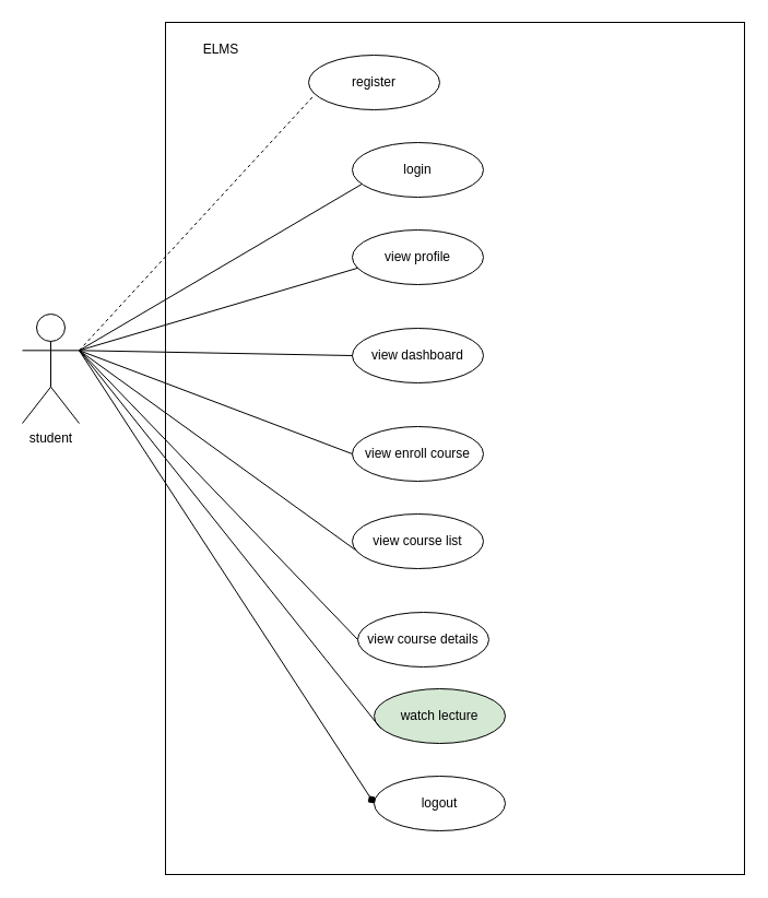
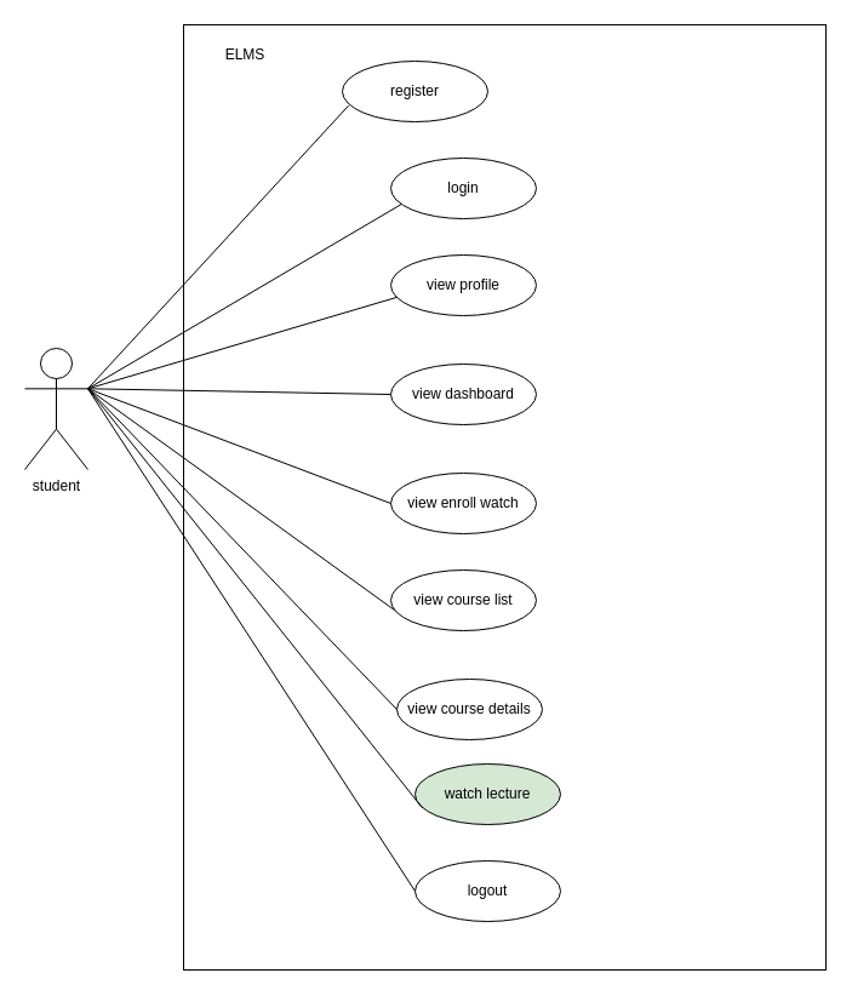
- <mxCell id="13" value="" style="endArrow=none;html=1;rounded=0;exitX=1;exitY=0.333;exitDx=0;exitDy=0;exitPerimeter=0;entryX=0.043;entryY=0.732;entryDx=0;entryDy=0;entryPerimeter=0;dashed=1;" edge="1" parent="1" source="3" target="4"><mxGeometry width="50" height="50" relative="1" as="geometry"><mxPoint x="82" y="320" as="sourcePoint" /><mxPoint x="102" y="280" as="targetPoint" /></mxGeometry></mxCell>
+ <mxCell id="13" value="" style="endArrow=none;html=1;rounded=0;exitX=1;exitY=0.333;exitDx=0;exitDy=0;exitPerimeter=0;entryX=0.043;entryY=0.732;entryDx=0;entryDy=0;entryPerimeter=0;" edge="1" parent="1" source="3" target="4"><mxGeometry width="50" height="50" relative="1" as="geometry"><mxPoint x="82" y="320" as="sourcePoint" /><mxPoint x="102" y="280" as="targetPoint" /></mxGeometry></mxCell>
- <mxCell id="8" value="view enroll course" style="ellipse;whiteSpace=wrap;html=1;" vertex="1" parent="1"><mxGeometry x="322" y="390" width="120" height="50" as="geometry" /></mxCell>
+ <mxCell id="8" value="view enroll watch" style="ellipse;whiteSpace=wrap;html=1;" vertex="1" parent="1"><mxGeometry x="322" y="390" width="120" height="50" as="geometry" /></mxCell>
- <mxCell id="21" value="" style="endArrow=diamond;html=1;rounded=0;entryX=0;entryY=0.5;entryDx=0;entryDy=0;exitX=1;exitY=0.333;exitDx=0;exitDy=0;exitPerimeter=0;" edge="1" parent="1" source="3" target="12"><mxGeometry width="50" height="50" relative="1" as="geometry"><mxPoint x="42" y="600" as="sourcePoint" /><mxPoint x="312" y="680" as="targetPoint" /></mxGeometry></mxCell>
+ <mxCell id="21" value="" style="endArrow=none;html=1;rounded=0;entryX=0;entryY=0.5;entryDx=0;entryDy=0;exitX=1;exitY=0.333;exitDx=0;exitDy=0;exitPerimeter=0;" edge="1" parent="1" source="3" target="12"><mxGeometry width="50" height="50" relative="1" as="geometry"><mxPoint x="42" y="600" as="sourcePoint" /><mxPoint x="312" y="680" as="targetPoint" /></mxGeometry></mxCell>
